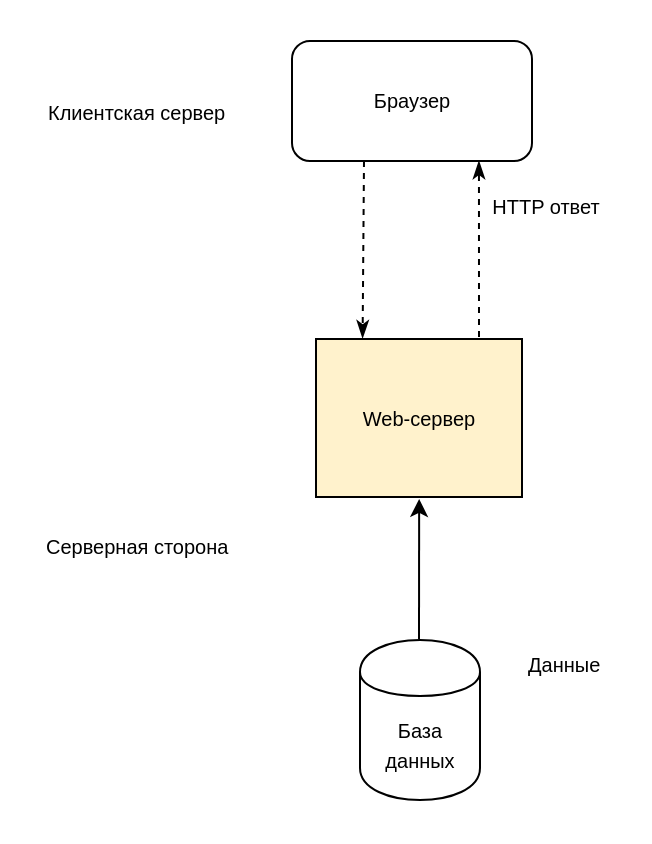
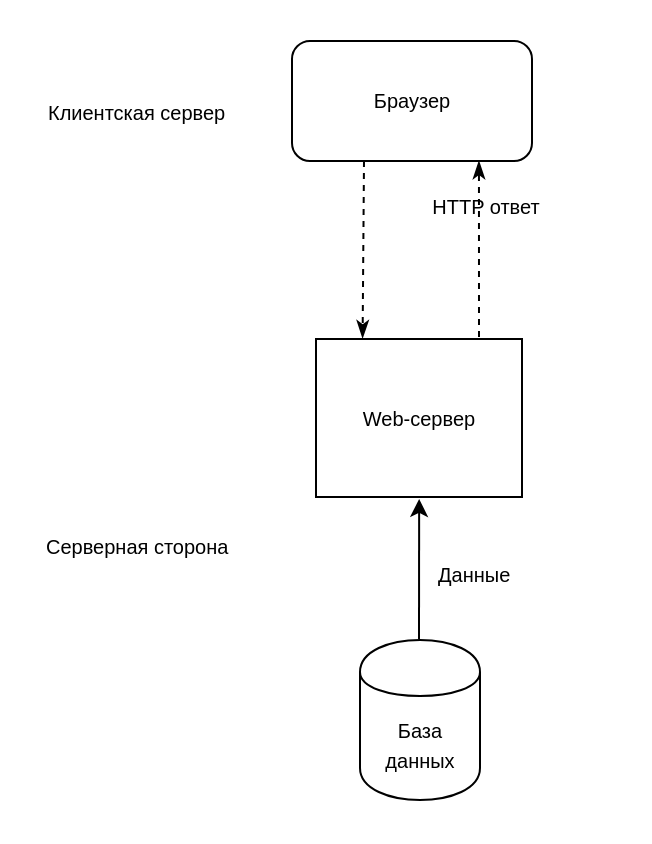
- <mxCell id="7" value="&lt;font style=&quot;font-size: 10px&quot;&gt;HTTP ответ&lt;/font&gt;" style="text;html=1;strokeColor=none;fillColor=none;align=center;verticalAlign=middle;whiteSpace=wrap;rounded=0;" vertex="1" parent="1"><mxGeometry x="242" y="92.5" width="62" height="20" as="geometry" /></mxCell>
+ <mxCell id="7" value="&lt;font style=&quot;font-size: 10px&quot;&gt;HTTP ответ&lt;/font&gt;" style="text;html=1;strokeColor=none;fillColor=none;align=center;verticalAlign=middle;whiteSpace=wrap;rounded=0;" vertex="1" parent="1"><mxGeometry x="212" y="92.5" width="62" height="20" as="geometry" /></mxCell>
- <mxCell id="5" value="&lt;font size=&quot;1&quot;&gt;Web-сервер&lt;/font&gt;" style="rounded=0;whiteSpace=wrap;html=1;fillColor=#fff2cc;" vertex="1" parent="1"><mxGeometry x="157.5" y="169" width="103" height="79" as="geometry" /></mxCell>
+ <mxCell id="5" value="&lt;font size=&quot;1&quot;&gt;Web-сервер&lt;/font&gt;" style="rounded=0;whiteSpace=wrap;html=1;" vertex="1" parent="1"><mxGeometry x="157.5" y="169" width="103" height="79" as="geometry" /></mxCell>
- <mxCell id="11" value="&lt;font style=&quot;font-size: 10px&quot;&gt;Данные&lt;/font&gt;" style="text;html=1;resizable=0;points=[];autosize=1;align=left;verticalAlign=top;spacingTop=-4;" vertex="1" parent="1"><mxGeometry x="261.5" y="321.5" width="46" height="15" as="geometry" /></mxCell>
+ <mxCell id="11" value="&lt;font style=&quot;font-size: 10px&quot;&gt;Данные&lt;/font&gt;" style="text;html=1;resizable=0;points=[];autosize=1;align=left;verticalAlign=top;spacingTop=-4;" vertex="1" parent="1"><mxGeometry x="216.5" y="276.5" width="46" height="15" as="geometry" /></mxCell>
